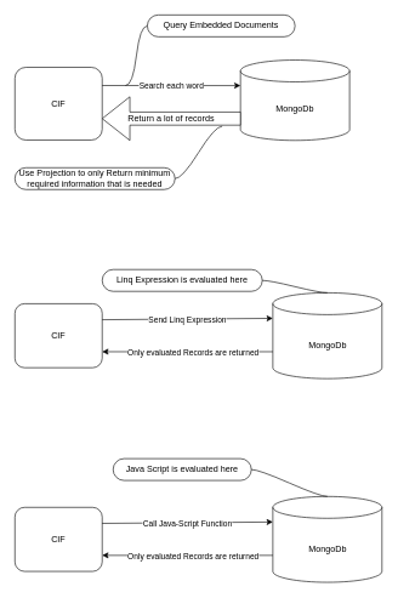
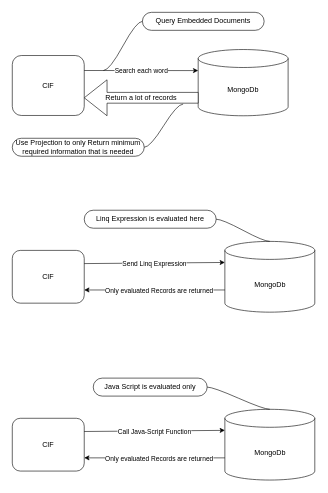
- <mxCell id="9" value="Query Embedded Documents" style="whiteSpace=wrap;html=1;rounded=1;arcSize=50;align=center;verticalAlign=middle;strokeWidth=1;autosize=1;spacing=4;treeFolding=1;treeMoving=1;newEdgeStyle={&quot;edgeStyle&quot;:&quot;entityRelationEdgeStyle&quot;,&quot;startArrow&quot;:&quot;none&quot;,&quot;endArrow&quot;:&quot;none&quot;,&quot;segment&quot;:10,&quot;curved&quot;:1};" vertex="1" parent="1"><mxGeometry x="202" y="20" width="203" height="30" as="geometry" /></mxCell>
+ <mxCell id="9" value="Query Embedded Documents" style="whiteSpace=wrap;html=1;rounded=1;arcSize=50;align=center;verticalAlign=middle;strokeWidth=1;autosize=1;spacing=4;treeFolding=1;treeMoving=1;newEdgeStyle={&quot;edgeStyle&quot;:&quot;entityRelationEdgeStyle&quot;,&quot;startArrow&quot;:&quot;none&quot;,&quot;endArrow&quot;:&quot;none&quot;,&quot;segment&quot;:10,&quot;curved&quot;:1};" vertex="1" parent="1"><mxGeometry x="237" y="20" width="203" height="30" as="geometry" /></mxCell>
- <mxCell id="15" value="Linq Expression is evaluated here" style="whiteSpace=wrap;html=1;rounded=1;arcSize=50;align=center;verticalAlign=middle;strokeWidth=1;autosize=1;spacing=4;treeFolding=1;treeMoving=1;newEdgeStyle={&quot;edgeStyle&quot;:&quot;entityRelationEdgeStyle&quot;,&quot;startArrow&quot;:&quot;none&quot;,&quot;endArrow&quot;:&quot;none&quot;,&quot;segment&quot;:10,&quot;curved&quot;:1};" vertex="1" parent="1"><mxGeometry x="140" y="370" width="220" height="30" as="geometry" /></mxCell>
+ <mxCell id="15" value="Linq Expression is evaluated here" style="whiteSpace=wrap;html=1;rounded=1;arcSize=50;align=center;verticalAlign=middle;strokeWidth=1;autosize=1;spacing=4;treeFolding=1;treeMoving=1;newEdgeStyle={&quot;edgeStyle&quot;:&quot;entityRelationEdgeStyle&quot;,&quot;startArrow&quot;:&quot;none&quot;,&quot;endArrow&quot;:&quot;none&quot;,&quot;segment&quot;:10,&quot;curved&quot;:1};" vertex="1" parent="1"><mxGeometry x="140" y="350" width="220" height="30" as="geometry" /></mxCell>
- <mxCell id="23" value="Java Script is evaluated here" style="whiteSpace=wrap;html=1;rounded=1;arcSize=50;align=center;verticalAlign=middle;strokeWidth=1;autosize=1;spacing=4;treeFolding=1;treeMoving=1;newEdgeStyle={&quot;edgeStyle&quot;:&quot;entityRelationEdgeStyle&quot;,&quot;startArrow&quot;:&quot;none&quot;,&quot;endArrow&quot;:&quot;none&quot;,&quot;segment&quot;:10,&quot;curved&quot;:1};" vertex="1" parent="1"><mxGeometry x="155" y="630" width="190" height="30" as="geometry" /></mxCell>
+ <mxCell id="23" value="Java Script is evaluated only" style="whiteSpace=wrap;html=1;rounded=1;arcSize=50;align=center;verticalAlign=middle;strokeWidth=1;autosize=1;spacing=4;treeFolding=1;treeMoving=1;newEdgeStyle={&quot;edgeStyle&quot;:&quot;entityRelationEdgeStyle&quot;,&quot;startArrow&quot;:&quot;none&quot;,&quot;endArrow&quot;:&quot;none&quot;,&quot;segment&quot;:10,&quot;curved&quot;:1};" vertex="1" parent="1"><mxGeometry x="155" y="630" width="190" height="30" as="geometry" /></mxCell>
